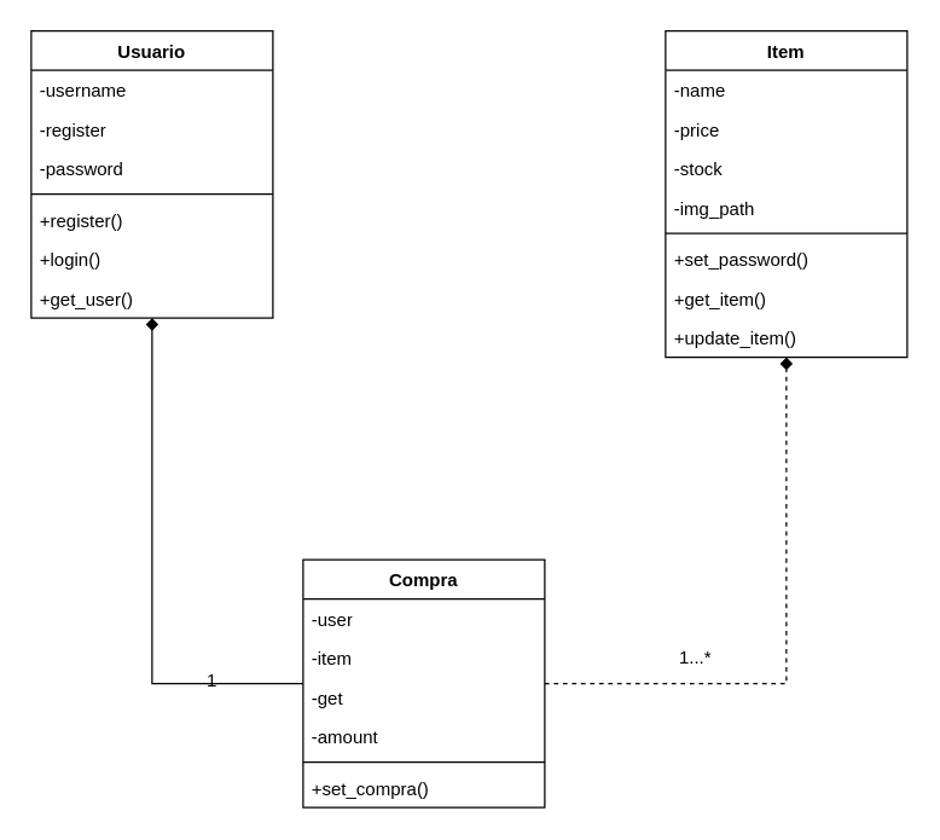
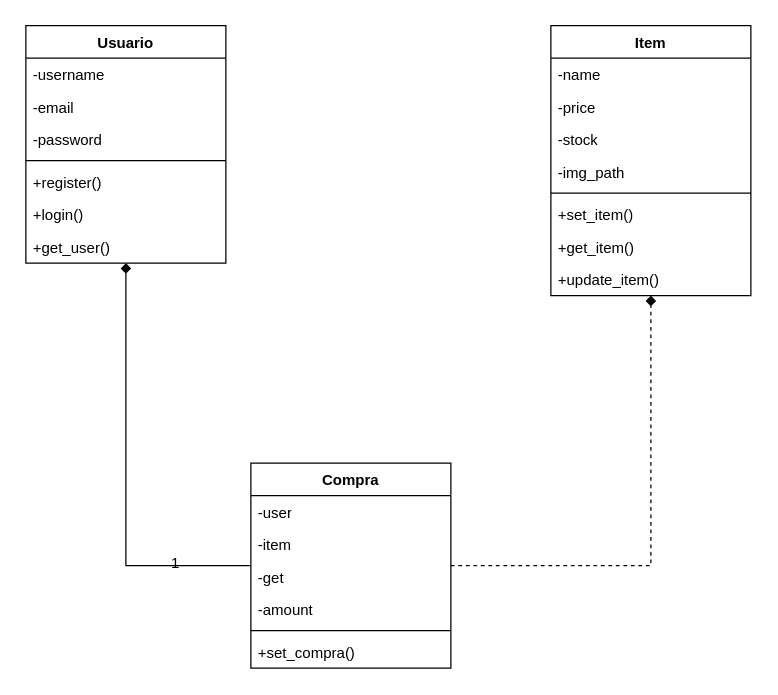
- <mxCell id="4" value="-register" style="text;strokeColor=none;fillColor=none;align=left;verticalAlign=top;spacingLeft=4;spacingRight=4;overflow=hidden;rotatable=0;points=[[0,0.5],[1,0.5]];portConstraint=eastwest;whiteSpace=wrap;html=1;" vertex="1" parent="2"><mxGeometry y="52" width="160" height="26" as="geometry" /></mxCell>
+ <mxCell id="4" value="-email" style="text;strokeColor=none;fillColor=none;align=left;verticalAlign=top;spacingLeft=4;spacingRight=4;overflow=hidden;rotatable=0;points=[[0,0.5],[1,0.5]];portConstraint=eastwest;whiteSpace=wrap;html=1;" vertex="1" parent="2"><mxGeometry y="52" width="160" height="26" as="geometry" /></mxCell>
- <mxCell id="16" value="+set_password()" style="text;strokeColor=none;fillColor=none;align=left;verticalAlign=top;spacingLeft=4;spacingRight=4;overflow=hidden;rotatable=0;points=[[0,0.5],[1,0.5]];portConstraint=eastwest;whiteSpace=wrap;html=1;" vertex="1" parent="10"><mxGeometry y="138" width="160" height="26" as="geometry" /></mxCell>
+ <mxCell id="16" value="+set_item()" style="text;strokeColor=none;fillColor=none;align=left;verticalAlign=top;spacingLeft=4;spacingRight=4;overflow=hidden;rotatable=0;points=[[0,0.5],[1,0.5]];portConstraint=eastwest;whiteSpace=wrap;html=1;" vertex="1" parent="10"><mxGeometry y="138" width="160" height="26" as="geometry" /></mxCell>
- <mxCell id="29" value="1...*" style="text;html=1;strokeColor=none;fillColor=none;align=center;verticalAlign=middle;whiteSpace=wrap;rounded=0;" vertex="1" parent="1"><mxGeometry x="430" y="420" width="60" height="30" as="geometry" /></mxCell>
